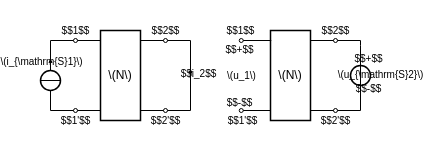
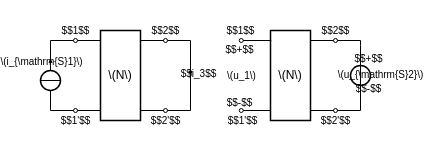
- <mxCell id="4" value="$$i_2$$" style="text;html=1;resizable=1;autosize=1;align=center;verticalAlign=middle;points=[];fillColor=none;strokeColor=none;rounded=0;fontSize=10;movable=1;rotatable=1;deletable=1;editable=1;connectable=1;" parent="1" vertex="1"><mxGeometry x="182" y="63" width="15" height="20" as="geometry" /></mxCell>
+ <mxCell id="4" value="$$i_3$$" style="text;html=1;resizable=1;autosize=1;align=center;verticalAlign=middle;points=[];fillColor=none;strokeColor=none;rounded=0;fontSize=10;movable=1;rotatable=1;deletable=1;editable=1;connectable=1;" parent="1" vertex="1"><mxGeometry x="182" y="63" width="15" height="20" as="geometry" /></mxCell>
